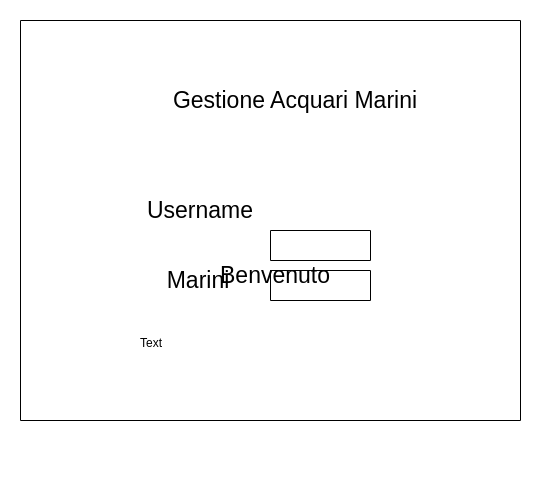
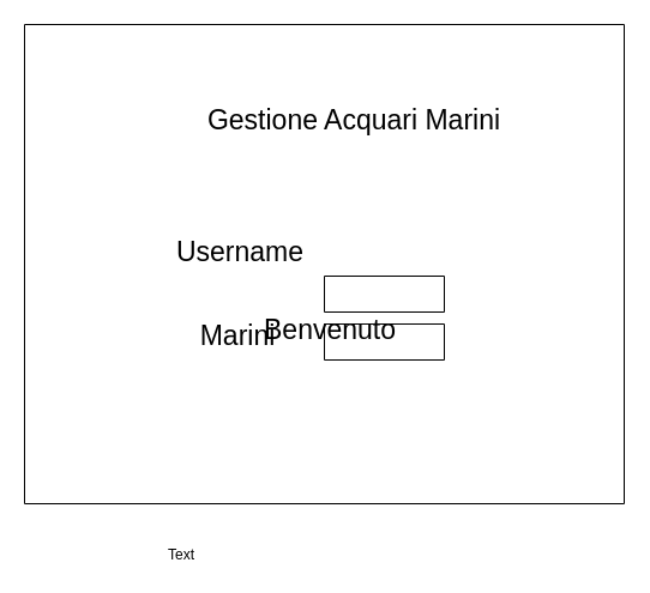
- <mxCell id="5" value="Text" style="text;html=1;resizable=0;points=[];autosize=1;align=left;verticalAlign=top;spacingTop=-4;" vertex="1" parent="1"><mxGeometry x="138" y="333" width="40" height="20" as="geometry" /></mxCell>
+ <mxCell id="5" value="Text" style="text;html=1;resizable=0;points=[];autosize=1;align=left;verticalAlign=top;spacingTop=-4;" vertex="1" parent="1"><mxGeometry x="138" y="453" width="40" height="20" as="geometry" /></mxCell>
